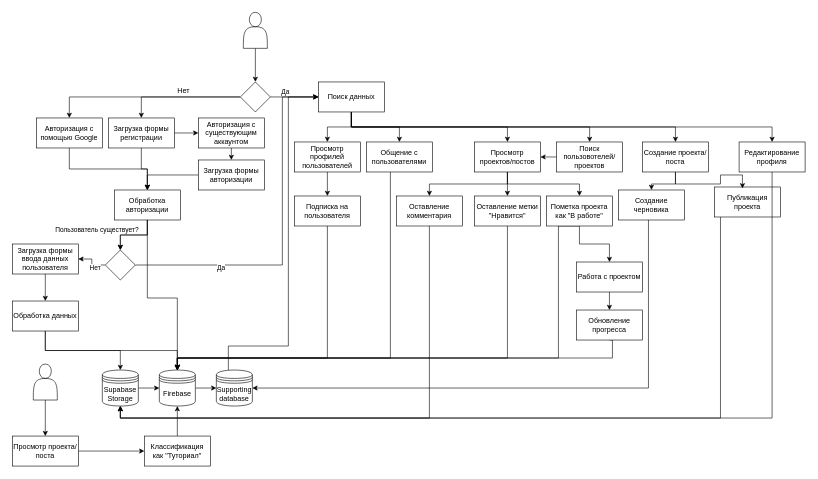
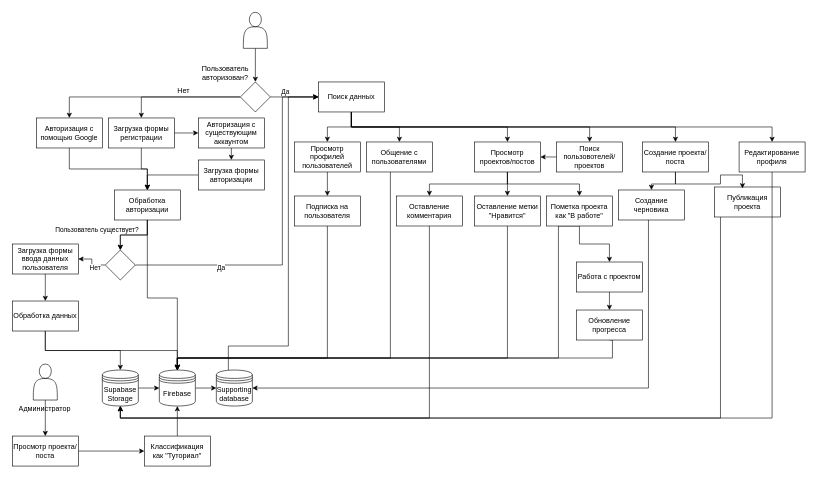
+ <mxCell id="50" value="Пользователь авторизован?" style="text;html=1;align=center;verticalAlign=middle;whiteSpace=wrap;rounded=0;" vertex="1" parent="1"><mxGeometry x="345" y="106" width="60" height="30" as="geometry" /></mxCell>
+ <mxCell id="44" value="Администратор" style="text;strokeColor=none;fillColor=none;align=left;verticalAlign=top;spacingLeft=4;spacingRight=4;overflow=hidden;rotatable=0;points=[[0,0.5],[1,0.5]];portConstraint=eastwest;whiteSpace=wrap;html=1;" vertex="1" parent="1"><mxGeometry x="25" y="666" width="100" height="26" as="geometry" /></mxCell>
